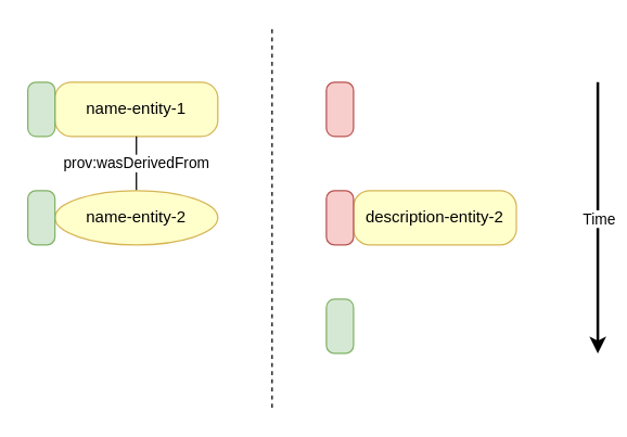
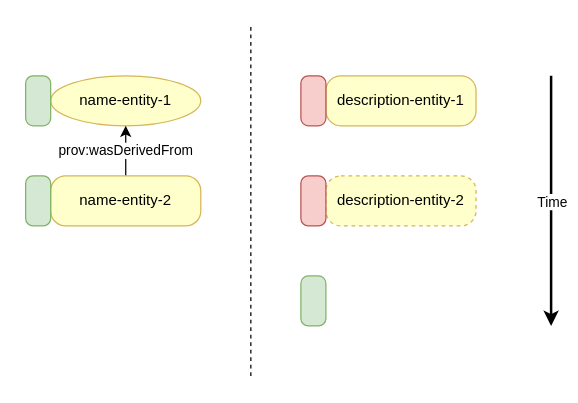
- <mxCell id="2" value="name-entity-1" style="rounded=1;whiteSpace=wrap;html=1;fillColor=#FFFFCC;strokeColor=#d6b656;arcSize=30;" parent="1" vertex="1"><mxGeometry x="40" y="60" width="120" height="40" as="geometry" /></mxCell>
+ <mxCell id="2" value="name-entity-1" style="ellipse;whiteSpace=wrap;html=1;fillColor=#FFFFCC;strokeColor=#d6b656;arcSize=30;" parent="1" vertex="1"><mxGeometry x="40" y="60" width="120" height="40" as="geometry" /></mxCell>
+ <mxCell id="5" value="description-entity-1" style="rounded=1;whiteSpace=wrap;html=1;fillColor=#FFFFCC;strokeColor=#d6b656;arcSize=30;" parent="1" vertex="1"><mxGeometry x="260" y="60" width="120" height="40" as="geometry" /></mxCell>
- <mxCell id="3" value="prov:wasDerivedFrom" style="edgeStyle=none;html=1;exitX=0.5;exitY=0;exitDx=0;exitDy=0;entryX=0.5;entryY=1;entryDx=0;entryDy=0;endArrow=none;" edge="1" parent="1" source="4" target="2"><mxGeometry relative="1" as="geometry" /></mxCell>
+ <mxCell id="3" value="prov:wasDerivedFrom" style="edgeStyle=none;html=1;exitX=0.5;exitY=0;exitDx=0;exitDy=0;entryX=0.5;entryY=1;entryDx=0;entryDy=0;" edge="1" parent="1" source="4" target="2"><mxGeometry relative="1" as="geometry" /></mxCell>
- <mxCell id="4" value="name-entity-2" style="ellipse;whiteSpace=wrap;html=1;fillColor=#FFFFCC;strokeColor=#d6b656;arcSize=30;" parent="1" vertex="1"><mxGeometry x="40" y="140" width="120" height="40" as="geometry" /></mxCell>
+ <mxCell id="4" value="name-entity-2" style="rounded=1;whiteSpace=wrap;html=1;fillColor=#FFFFCC;strokeColor=#d6b656;arcSize=30;" parent="1" vertex="1"><mxGeometry x="40" y="140" width="120" height="40" as="geometry" /></mxCell>
- <mxCell id="8" value="description-entity-2" style="rounded=1;whiteSpace=wrap;html=1;fillColor=#FFFFCC;strokeColor=#d6b656;arcSize=30;" vertex="1" parent="1"><mxGeometry x="260" y="140" width="120" height="40" as="geometry" /></mxCell>
+ <mxCell id="8" value="description-entity-2" style="rounded=1;whiteSpace=wrap;html=1;fillColor=#FFFFCC;strokeColor=#d6b656;arcSize=30;dashed=1;" vertex="1" parent="1"><mxGeometry x="260" y="140" width="120" height="40" as="geometry" /></mxCell>
